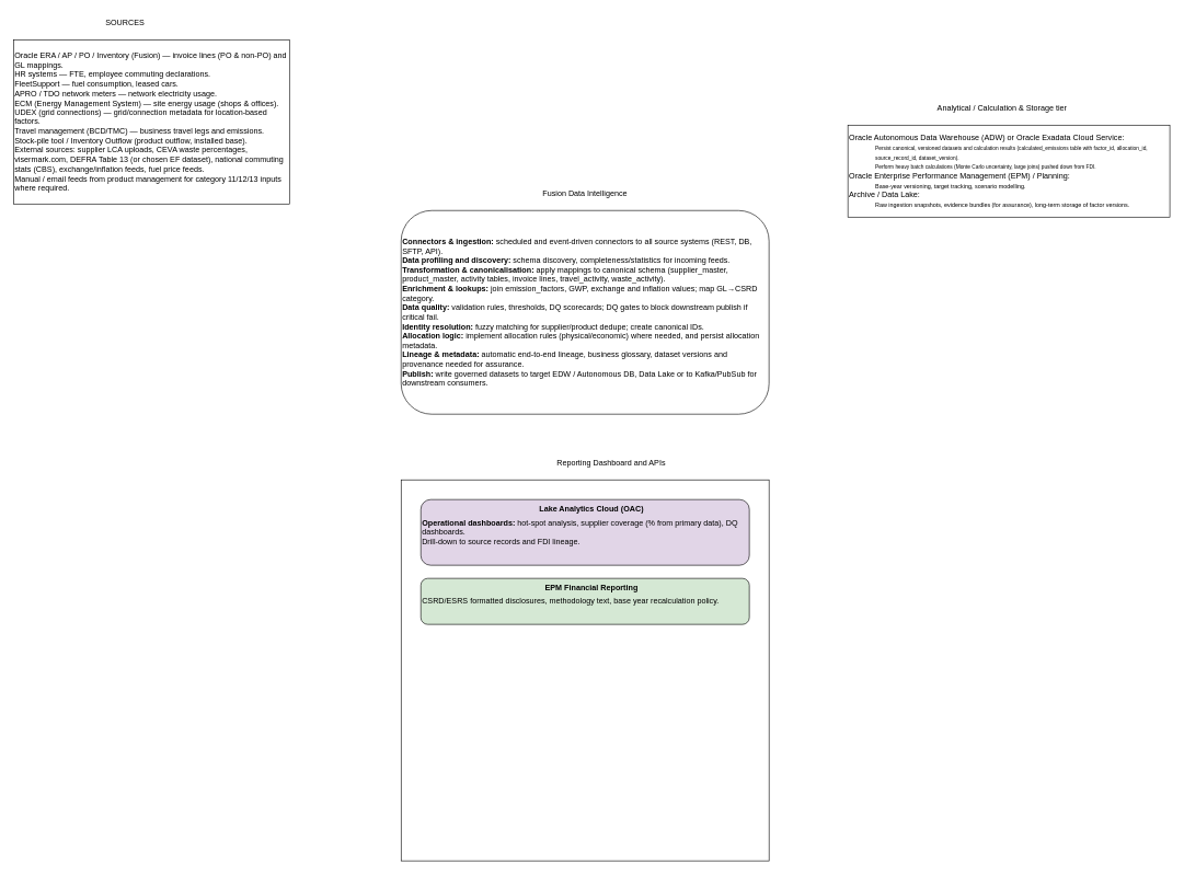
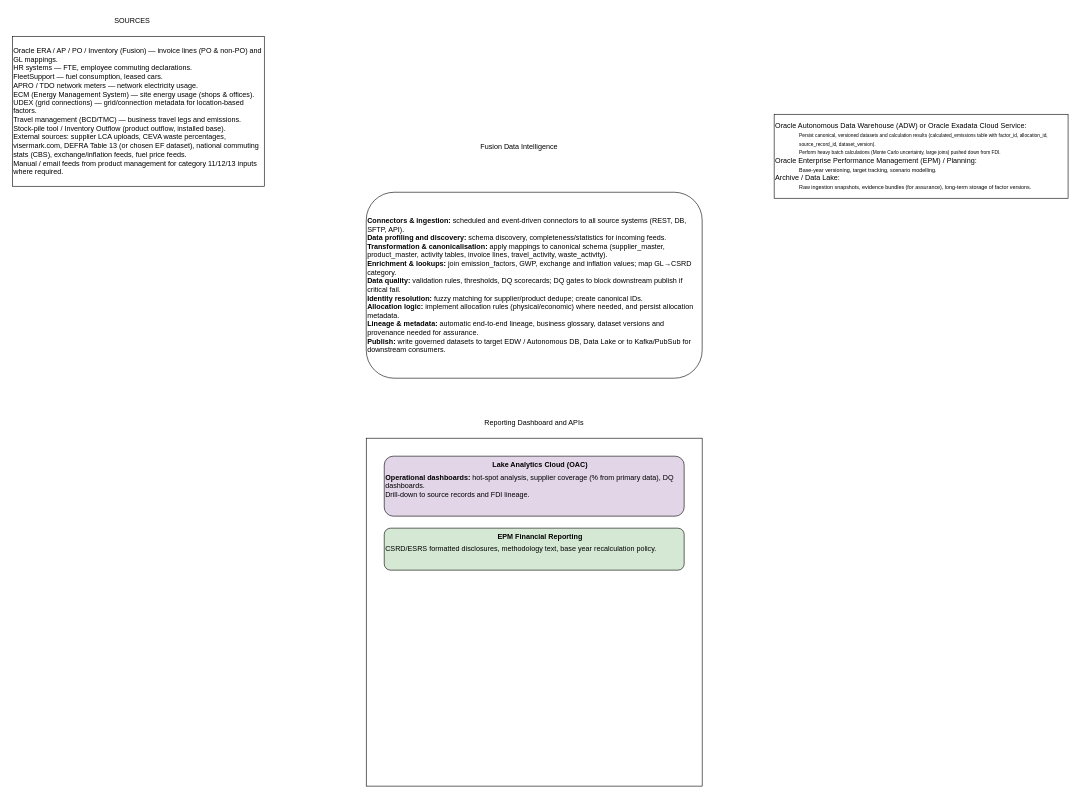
- <mxCell id="3" value="SOURCES" style="text;html=1;align=center;verticalAlign=middle;whiteSpace=wrap;rounded=0;" vertex="1" parent="1"><mxGeometry x="160" y="20" width="60" height="30" as="geometry" /></mxCell>
+ <mxCell id="3" value="SOURCES" style="text;html=1;align=center;verticalAlign=middle;whiteSpace=wrap;rounded=0;" vertex="1" parent="1"><mxGeometry x="190" y="20" width="60" height="30" as="geometry" /></mxCell>
- <mxCell id="7" value="Analytical / Calculation &amp;amp; Storage tier" style="text;html=1;align=center;verticalAlign=middle;whiteSpace=wrap;rounded=0;" vertex="1" parent="1"><mxGeometry x="1370" y="150" width="310" height="30" as="geometry" /></mxCell>
- <mxCell id="5" value="Fusion Data Intelligence" style="text;html=1;align=center;verticalAlign=middle;whiteSpace=wrap;rounded=0;" vertex="1" parent="1"><mxGeometry x="775" y="280" width="230" height="30" as="geometry" /></mxCell>
+ <mxCell id="5" value="Fusion Data Intelligence" style="text;html=1;align=center;verticalAlign=middle;whiteSpace=wrap;rounded=0;" vertex="1" parent="1"><mxGeometry x="750" y="230" width="230" height="30" as="geometry" /></mxCell>
- <mxCell id="9" value="Reporting Dashboard and APIs" style="text;html=1;align=center;verticalAlign=middle;whiteSpace=wrap;rounded=0;" vertex="1" parent="1"><mxGeometry x="800" y="690" width="260" height="30" as="geometry" /></mxCell>
+ <mxCell id="9" value="Reporting Dashboard and APIs" style="text;html=1;align=center;verticalAlign=middle;whiteSpace=wrap;rounded=0;" vertex="1" parent="1"><mxGeometry x="760" y="690" width="260" height="30" as="geometry" /></mxCell>
